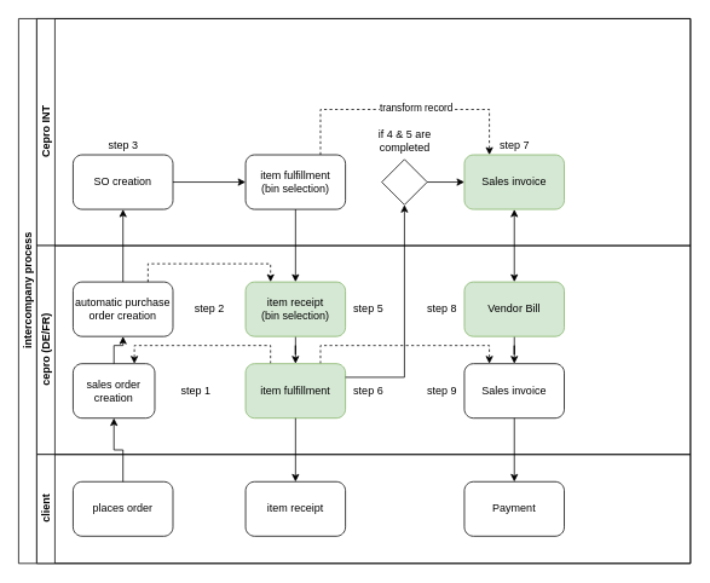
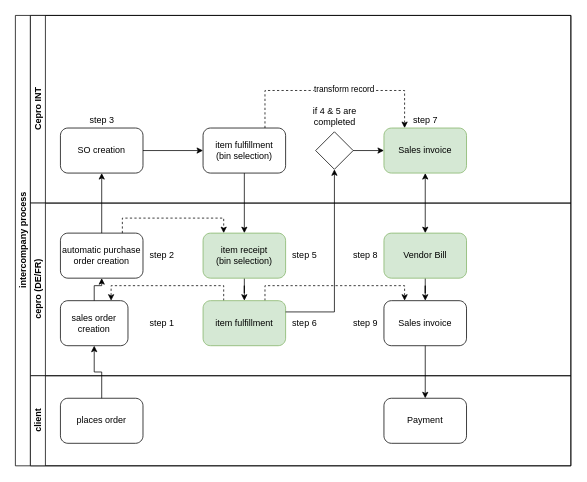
- <mxCell id="17" value="step 2" style="text;html=1;align=center;verticalAlign=middle;resizable=0;points=[];autosize=1;strokeColor=none;" vertex="1" parent="9"><mxGeometry x="165" y="60" width="50" height="20" as="geometry" /></mxCell>
+ <mxCell id="17" value="step 2" style="text;html=1;align=center;verticalAlign=middle;resizable=0;points=[];autosize=1;strokeColor=none;" vertex="1" parent="9"><mxGeometry x="150" y="60" width="50" height="20" as="geometry" /></mxCell>
- <mxCell id="28" value="" style="edgeStyle=orthogonalEdgeStyle;rounded=0;orthogonalLoop=1;jettySize=auto;html=1;" edge="1" parent="2" source="15" target="24"><mxGeometry relative="1" as="geometry" /></mxCell>
- <mxCell id="24" value="item receipt" style="points=[[0.25,0,0],[0.5,0,0],[0.75,0,0],[1,0.25,0],[1,0.5,0],[1,0.75,0],[0.75,1,0],[0.5,1,0],[0.25,1,0],[0,0.75,0],[0,0.5,0],[0,0.25,0]];shape=mxgraph.bpmn.task;whiteSpace=wrap;rectStyle=rounded;size=10;taskMarker=abstract;" vertex="1" parent="22"><mxGeometry x="230" y="30" width="110" height="60" as="geometry" /></mxCell>
